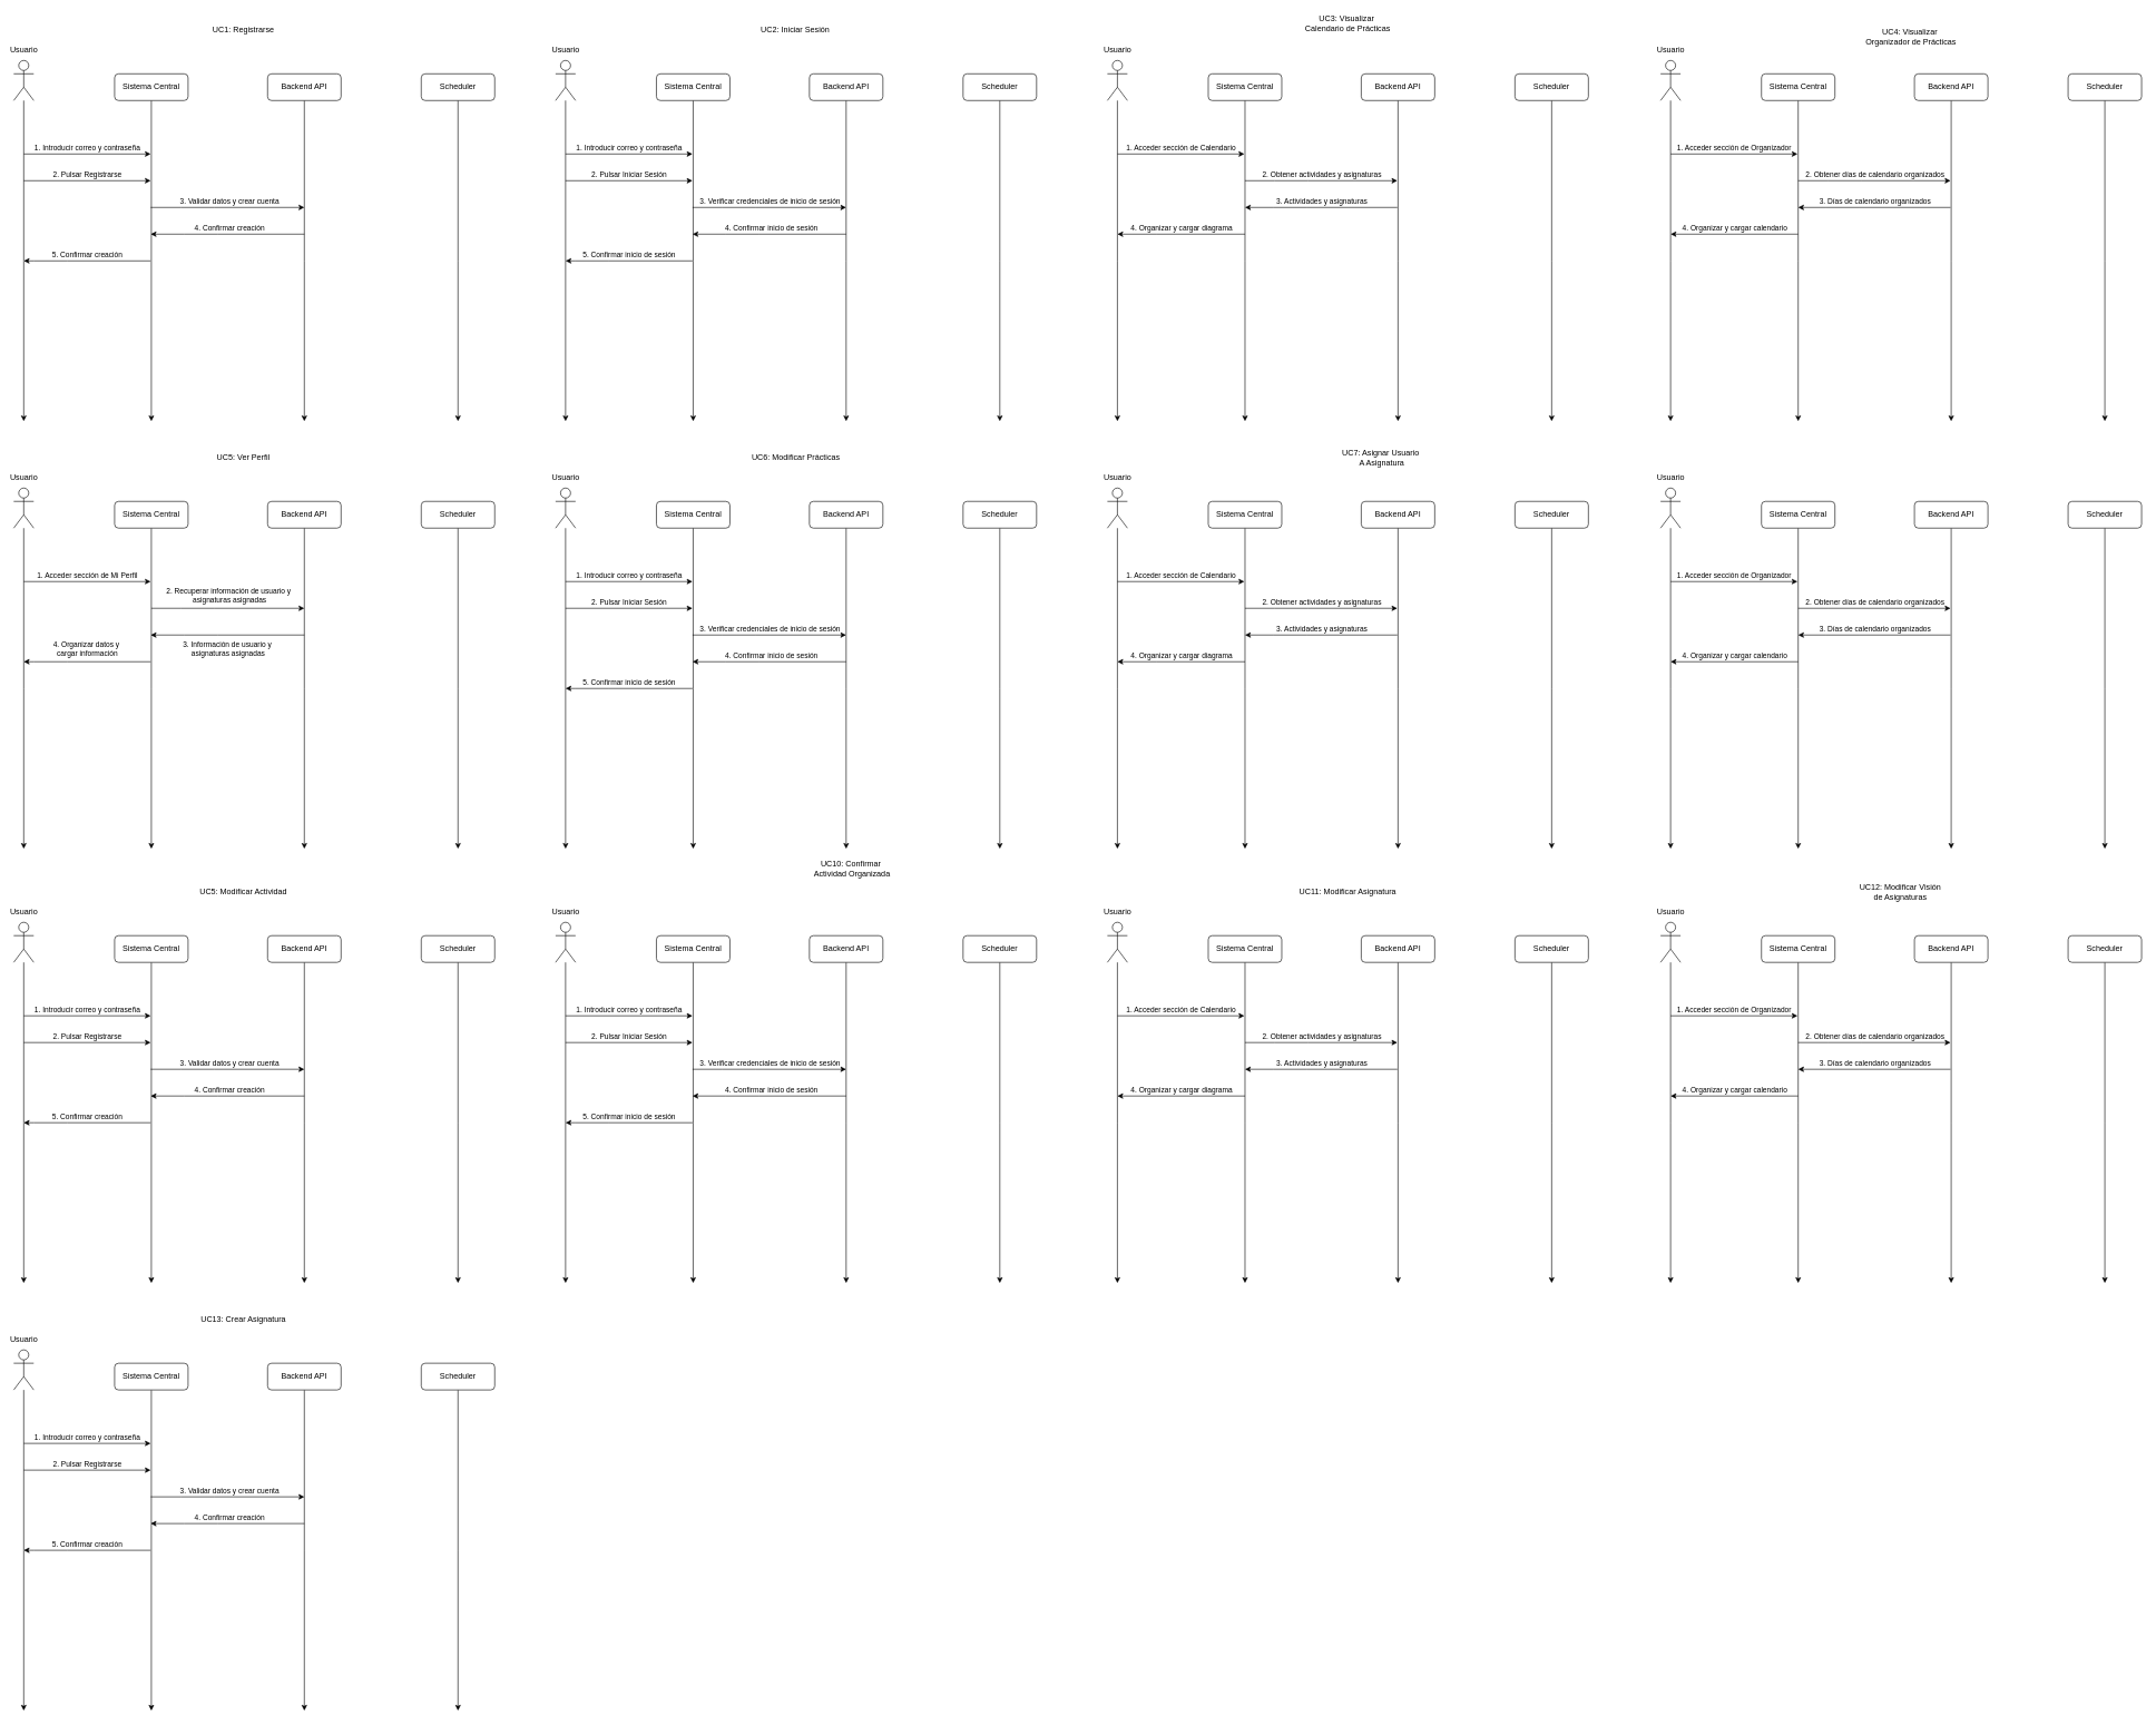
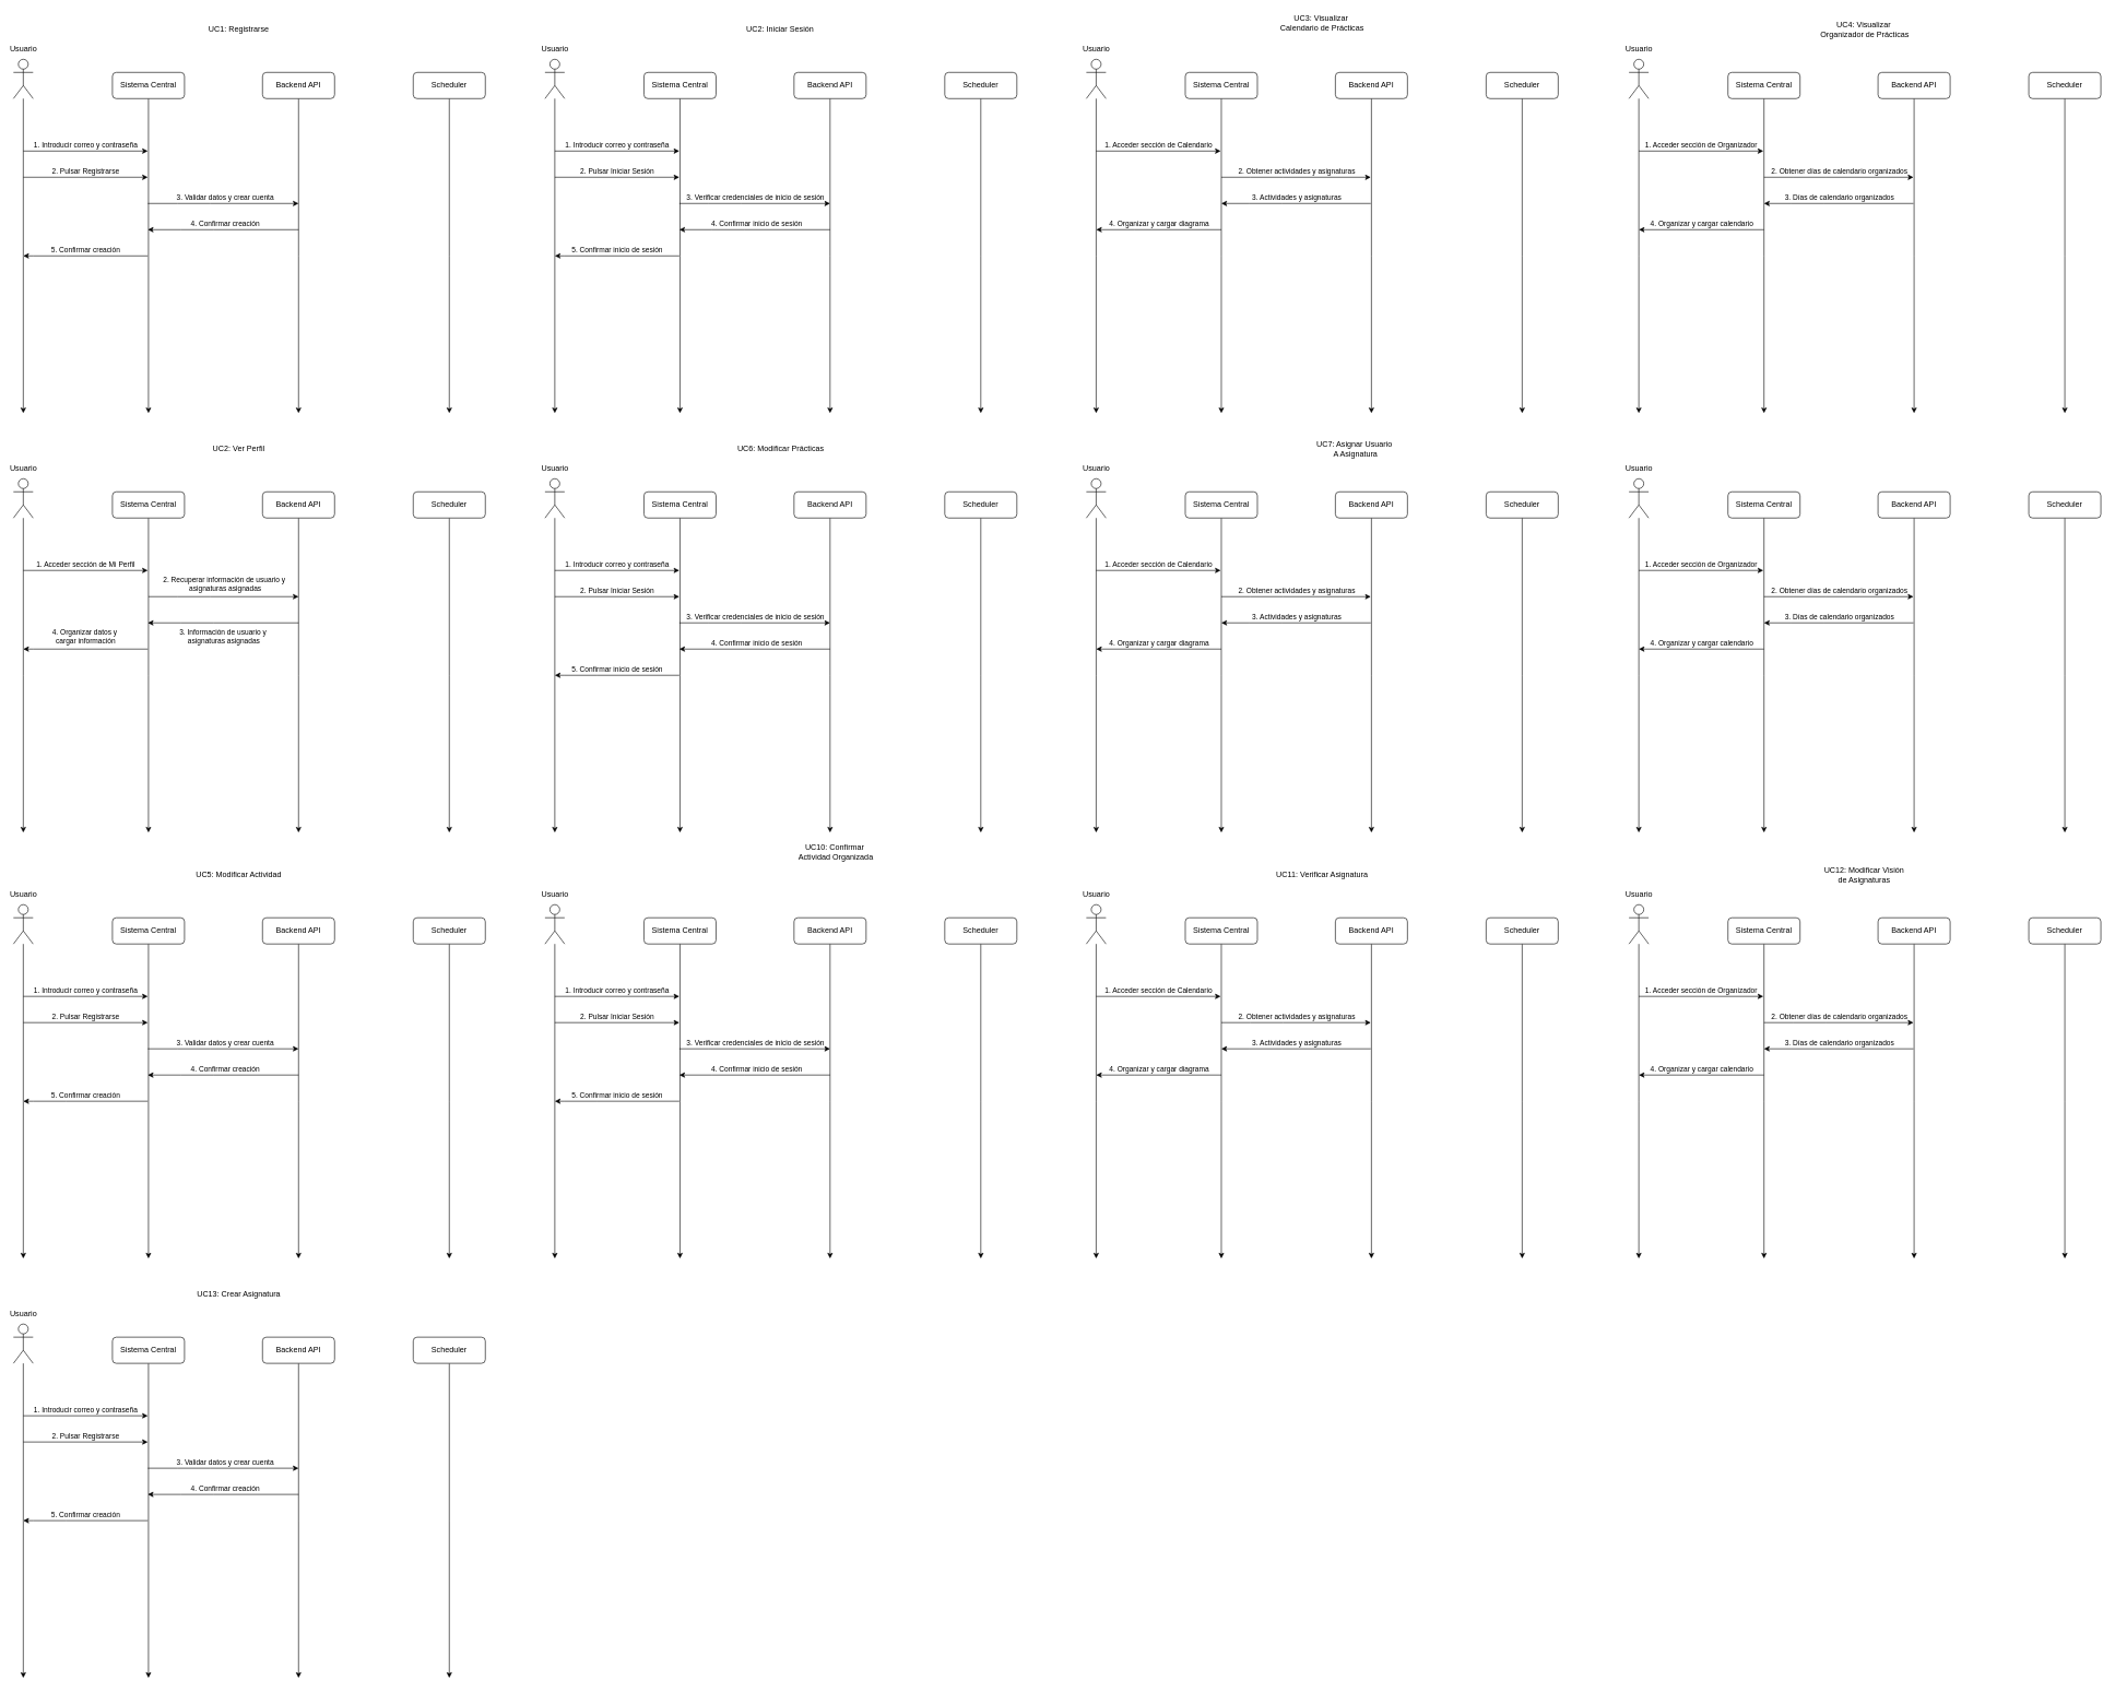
- <mxCell id="59" value="UC4: Visualizar&amp;nbsp;&lt;div&gt;Organizador de Prácticas&lt;/div&gt;" style="text;html=1;align=center;verticalAlign=middle;whiteSpace=wrap;rounded=0;" parent="1" vertex="1"><mxGeometry x="2777" y="40" width="166" height="30" as="geometry" /></mxCell>
+ <mxCell id="59" value="UC4: Visualizar&amp;nbsp;&lt;div&gt;Organizador de Prácticas&lt;/div&gt;" style="text;html=1;align=center;verticalAlign=middle;whiteSpace=wrap;rounded=0;" parent="1" vertex="1"><mxGeometry x="2762" y="30" width="166" height="30" as="geometry" /></mxCell>
- <mxCell id="76" value="UC5: Ver Perfil" style="text;html=1;align=center;verticalAlign=middle;whiteSpace=wrap;rounded=0;" parent="1" vertex="1"><mxGeometry x="281" y="670" width="166" height="30" as="geometry" /></mxCell>
+ <mxCell id="76" value="UC2: Ver Perfil" style="text;html=1;align=center;verticalAlign=middle;whiteSpace=wrap;rounded=0;" parent="1" vertex="1"><mxGeometry x="281" y="670" width="166" height="30" as="geometry" /></mxCell>
- <mxCell id="183" value="UC11: Modificar Asignatura" style="text;html=1;align=center;verticalAlign=middle;whiteSpace=wrap;rounded=0;" parent="1" vertex="1"><mxGeometry x="1934" y="1320" width="166" height="30" as="geometry" /></mxCell>
+ <mxCell id="183" value="UC11: Verificar Asignatura" style="text;html=1;align=center;verticalAlign=middle;whiteSpace=wrap;rounded=0;" parent="1" vertex="1"><mxGeometry x="1934" y="1320" width="166" height="30" as="geometry" /></mxCell>
